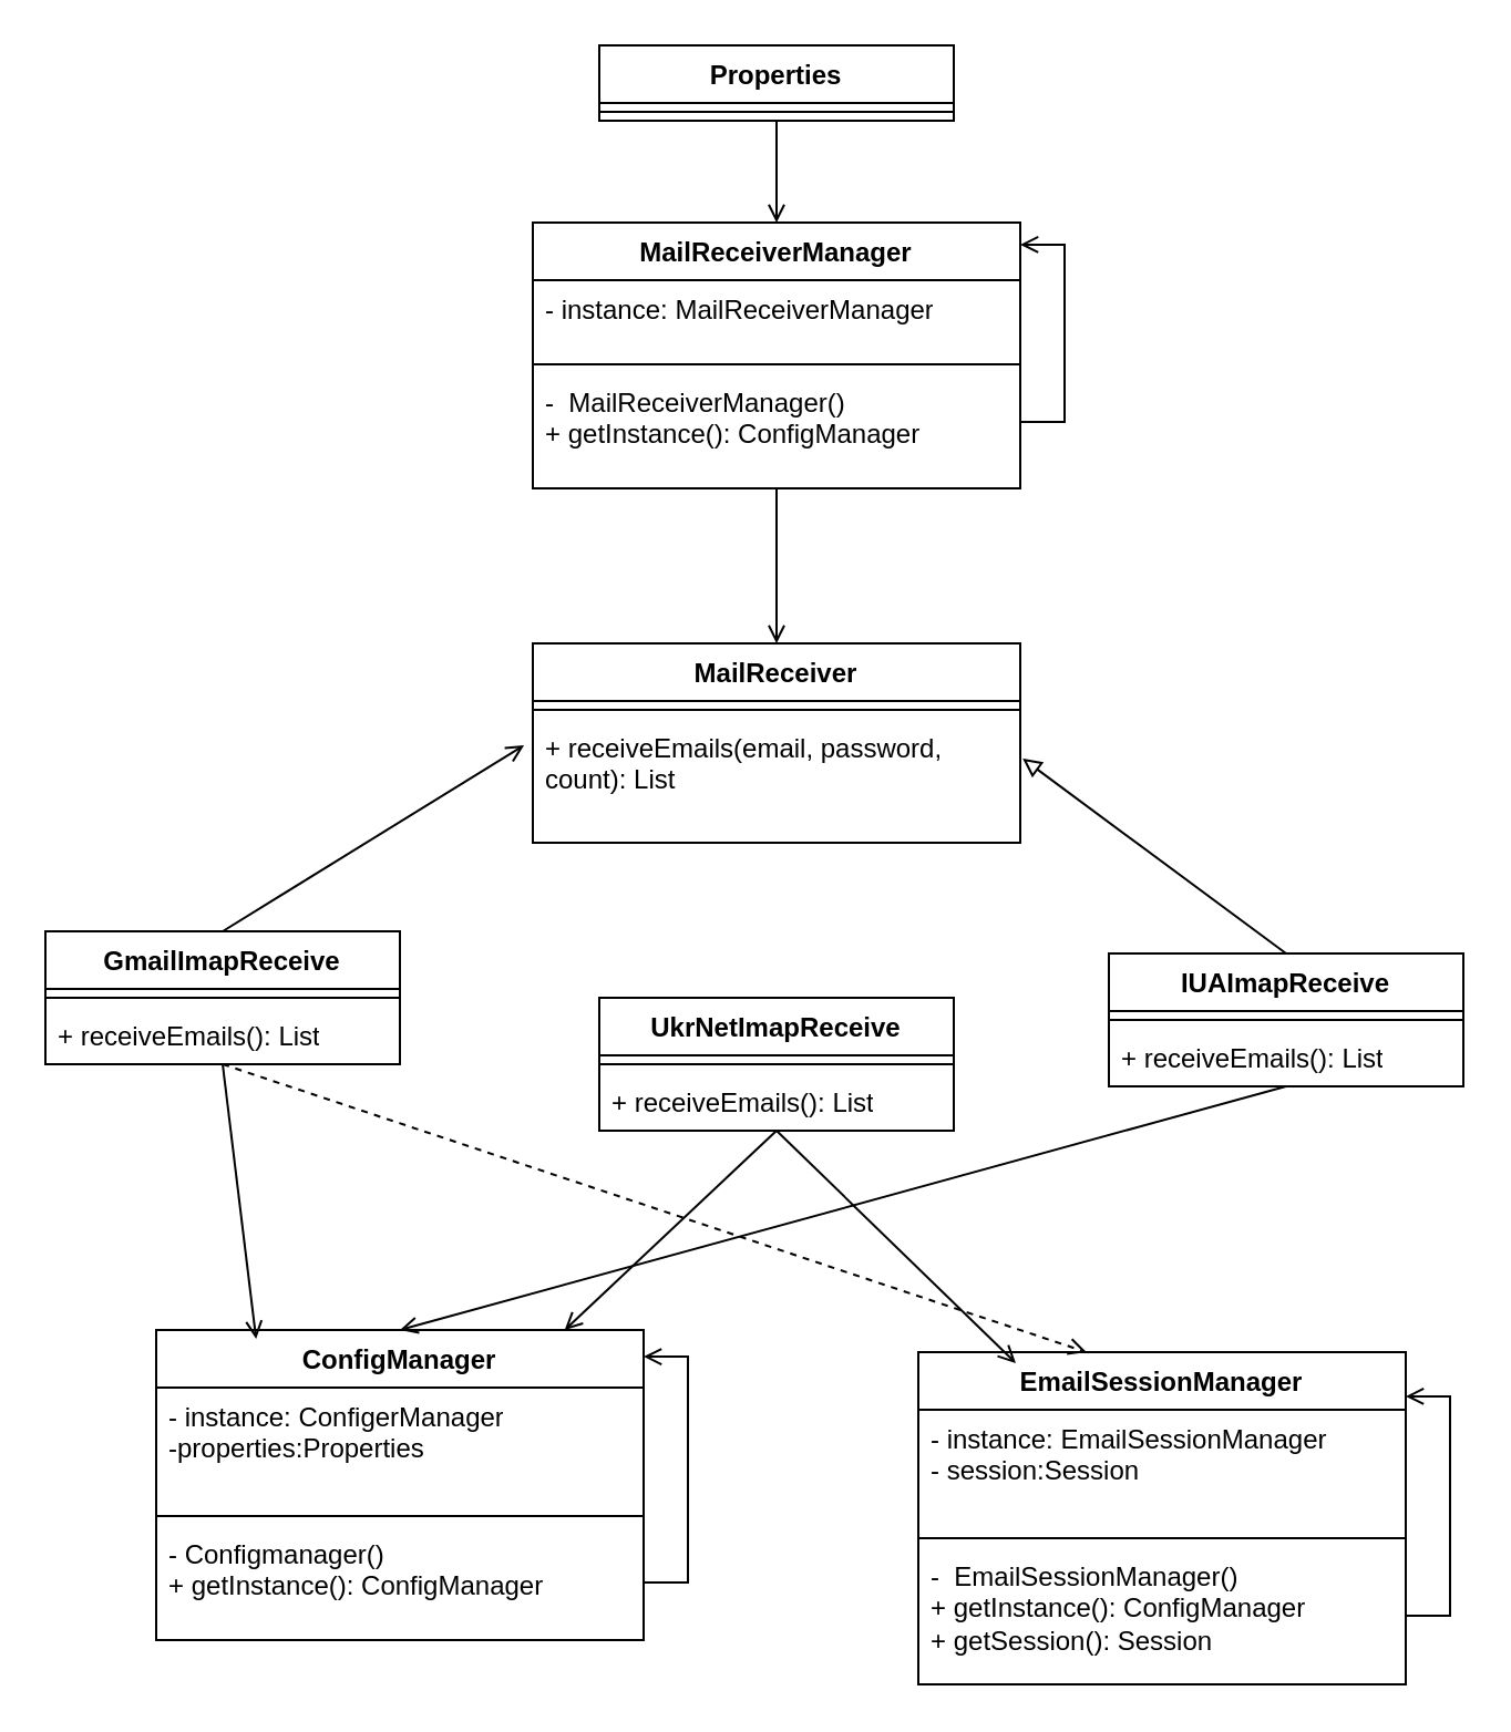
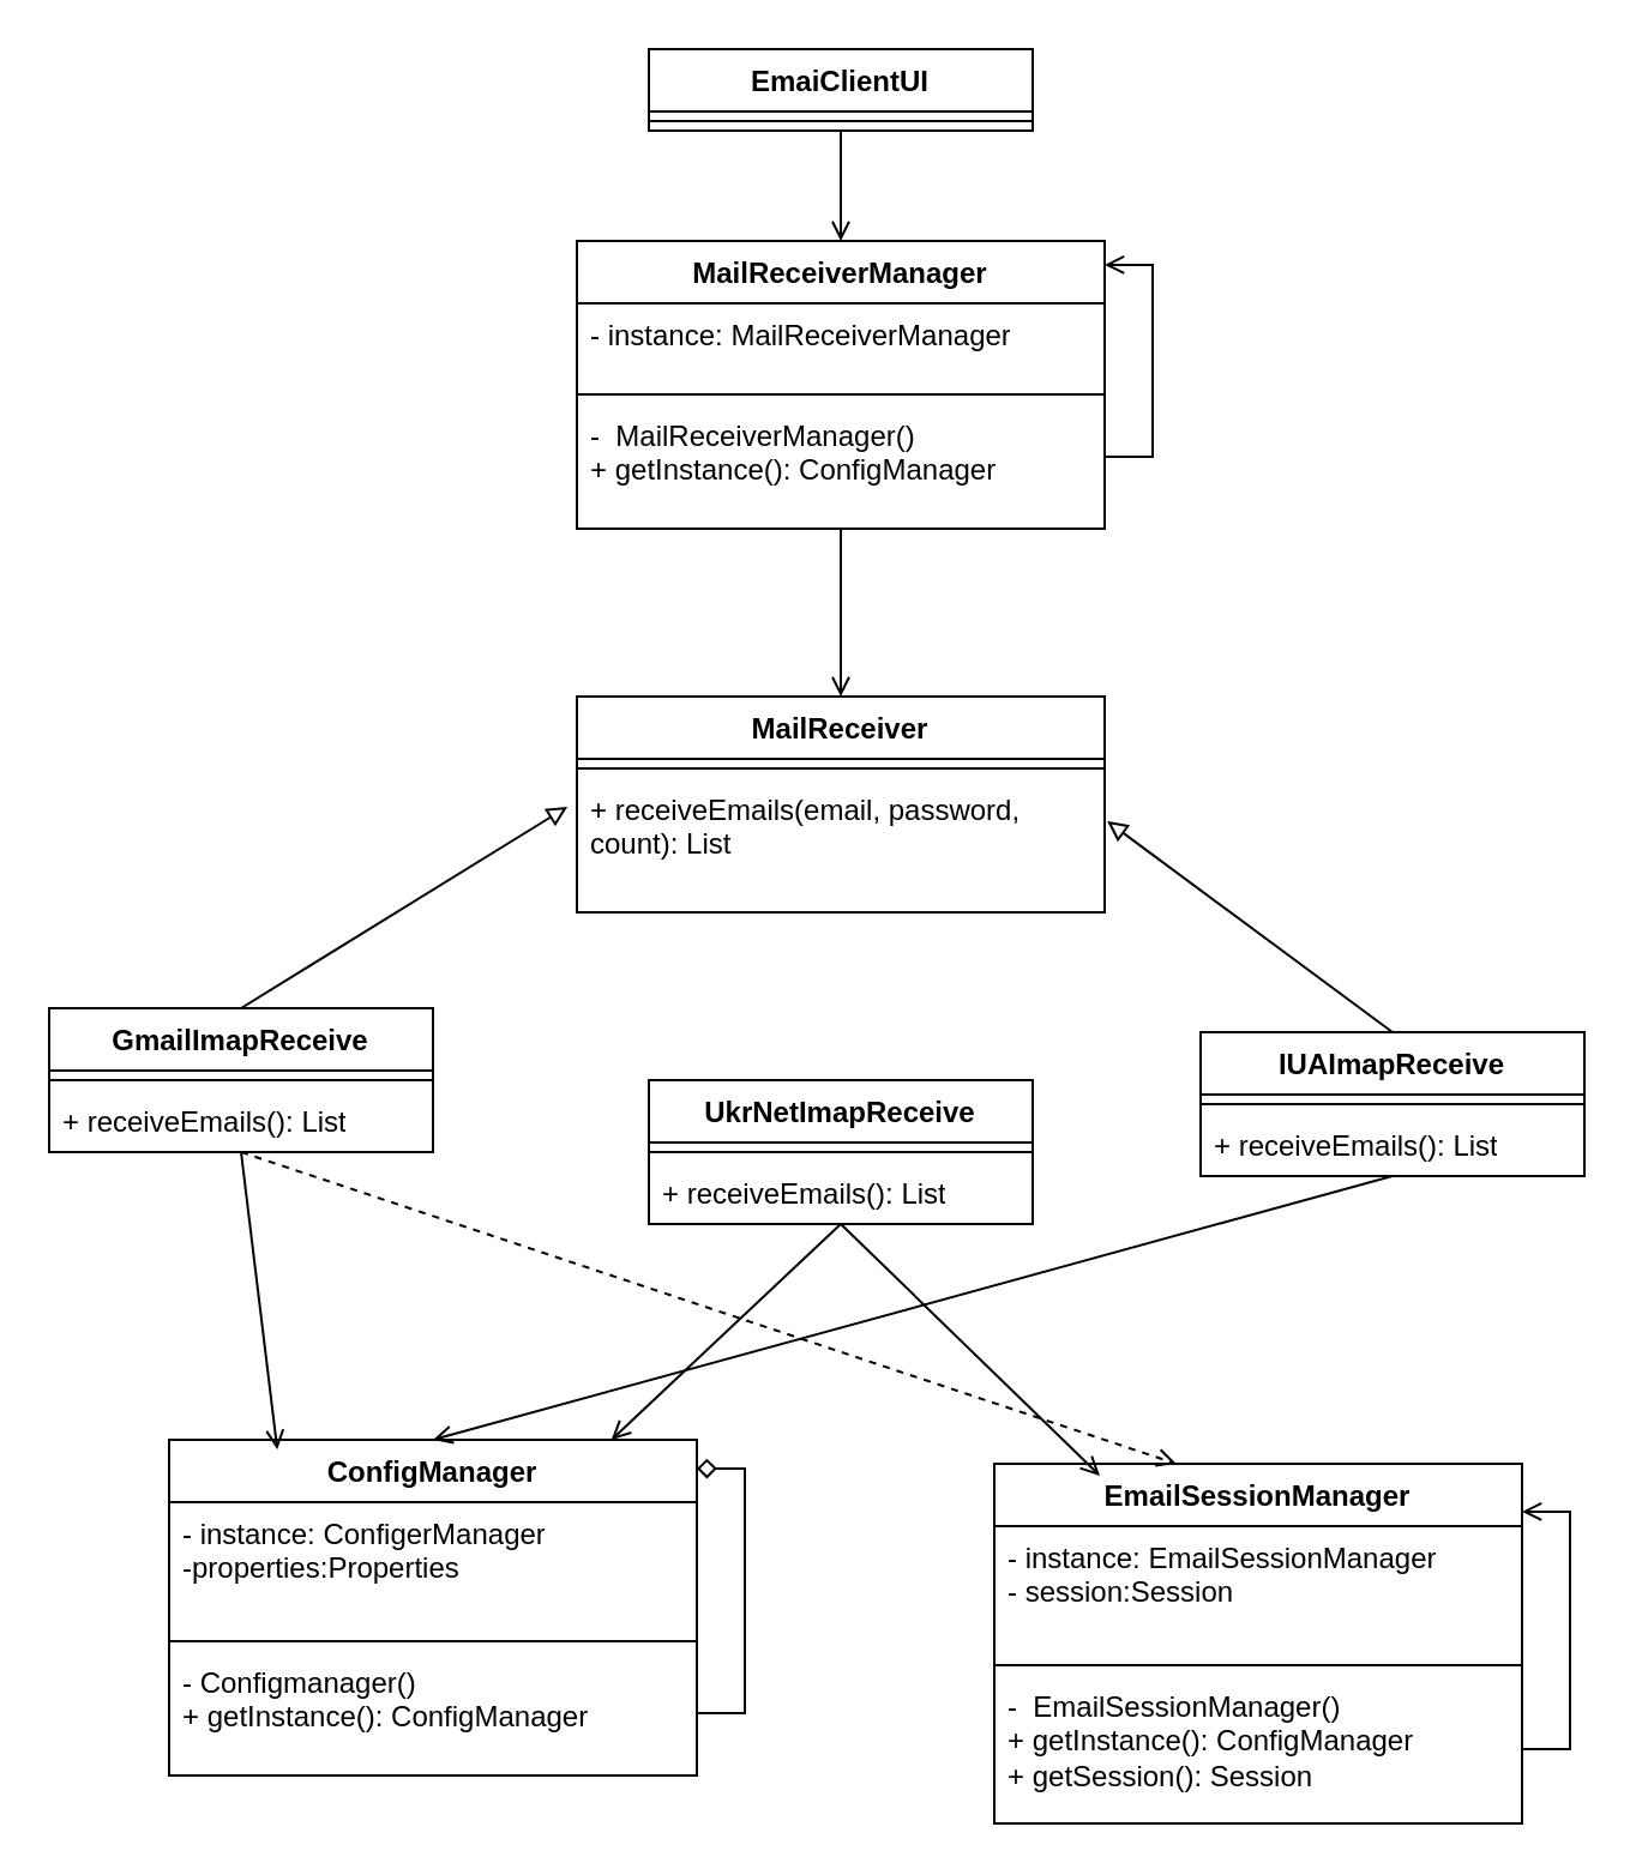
- <mxCell id="33" value="Properties" style="swimlane;fontStyle=1;align=center;verticalAlign=top;childLayout=stackLayout;horizontal=1;startSize=26;horizontalStack=0;resizeParent=1;resizeParentMax=0;resizeLast=0;collapsible=1;marginBottom=0;whiteSpace=wrap;html=1;" vertex="1" parent="1"><mxGeometry x="270" y="20" width="160" height="34" as="geometry" /></mxCell>
+ <mxCell id="33" value="EmaiClientUI" style="swimlane;fontStyle=1;align=center;verticalAlign=top;childLayout=stackLayout;horizontal=1;startSize=26;horizontalStack=0;resizeParent=1;resizeParentMax=0;resizeLast=0;collapsible=1;marginBottom=0;whiteSpace=wrap;html=1;" vertex="1" parent="1"><mxGeometry x="270" y="20" width="160" height="34" as="geometry" /></mxCell>
- <mxCell id="35" style="rounded=0;orthogonalLoop=1;jettySize=auto;html=1;exitX=0.5;exitY=0;exitDx=0;exitDy=0;entryX=-0.018;entryY=0.214;entryDx=0;entryDy=0;entryPerimeter=0;endArrow=open;endFill=0;" edge="1" parent="1" source="21" target="20"><mxGeometry relative="1" as="geometry" /></mxCell>
+ <mxCell id="35" style="rounded=0;orthogonalLoop=1;jettySize=auto;html=1;exitX=0.5;exitY=0;exitDx=0;exitDy=0;entryX=-0.018;entryY=0.214;entryDx=0;entryDy=0;entryPerimeter=0;endArrow=block;endFill=0;" edge="1" parent="1" source="21" target="20"><mxGeometry relative="1" as="geometry" /></mxCell>
- <mxCell id="5" style="edgeStyle=orthogonalEdgeStyle;rounded=0;orthogonalLoop=1;jettySize=auto;html=1;exitX=1;exitY=0.5;exitDx=0;exitDy=0;entryX=1;entryY=0.086;entryDx=0;entryDy=0;entryPerimeter=0;endArrow=open;endFill=0;" edge="1" parent="2" source="6" target="2"><mxGeometry relative="1" as="geometry"><mxPoint x="310" y="60" as="targetPoint" /></mxGeometry></mxCell>
+ <mxCell id="5" style="edgeStyle=orthogonalEdgeStyle;rounded=0;orthogonalLoop=1;jettySize=auto;html=1;exitX=1;exitY=0.5;exitDx=0;exitDy=0;entryX=1;entryY=0.086;entryDx=0;entryDy=0;entryPerimeter=0;endArrow=diamond;endFill=0;" edge="1" parent="2" source="6" target="2"><mxGeometry relative="1" as="geometry"><mxPoint x="310" y="60" as="targetPoint" /></mxGeometry></mxCell>
